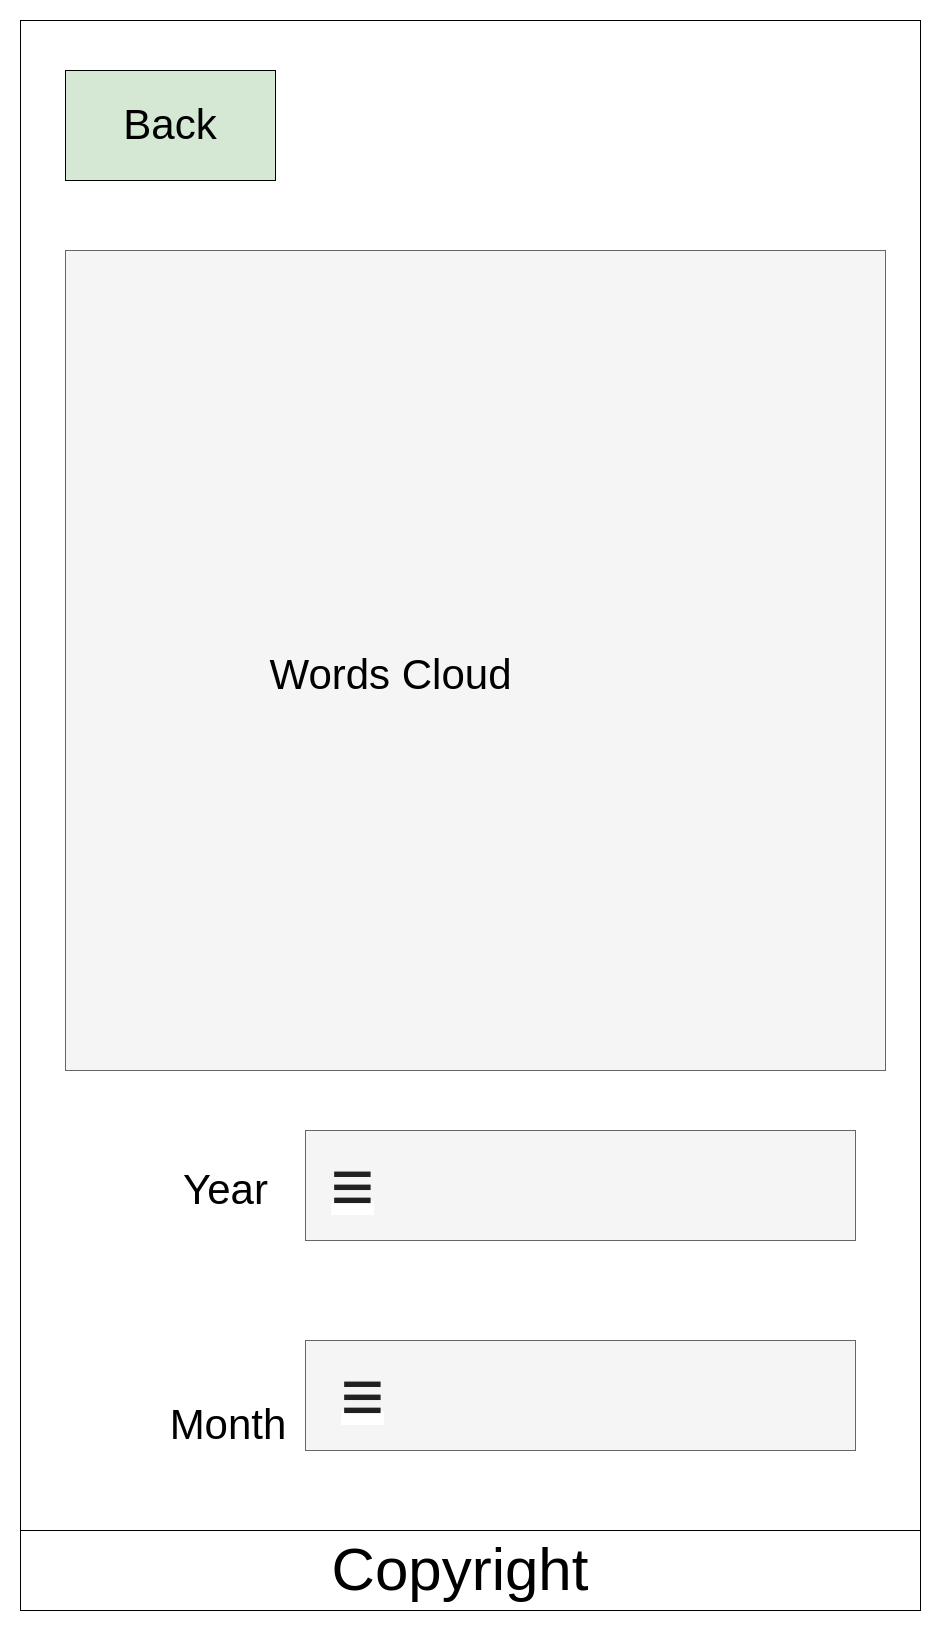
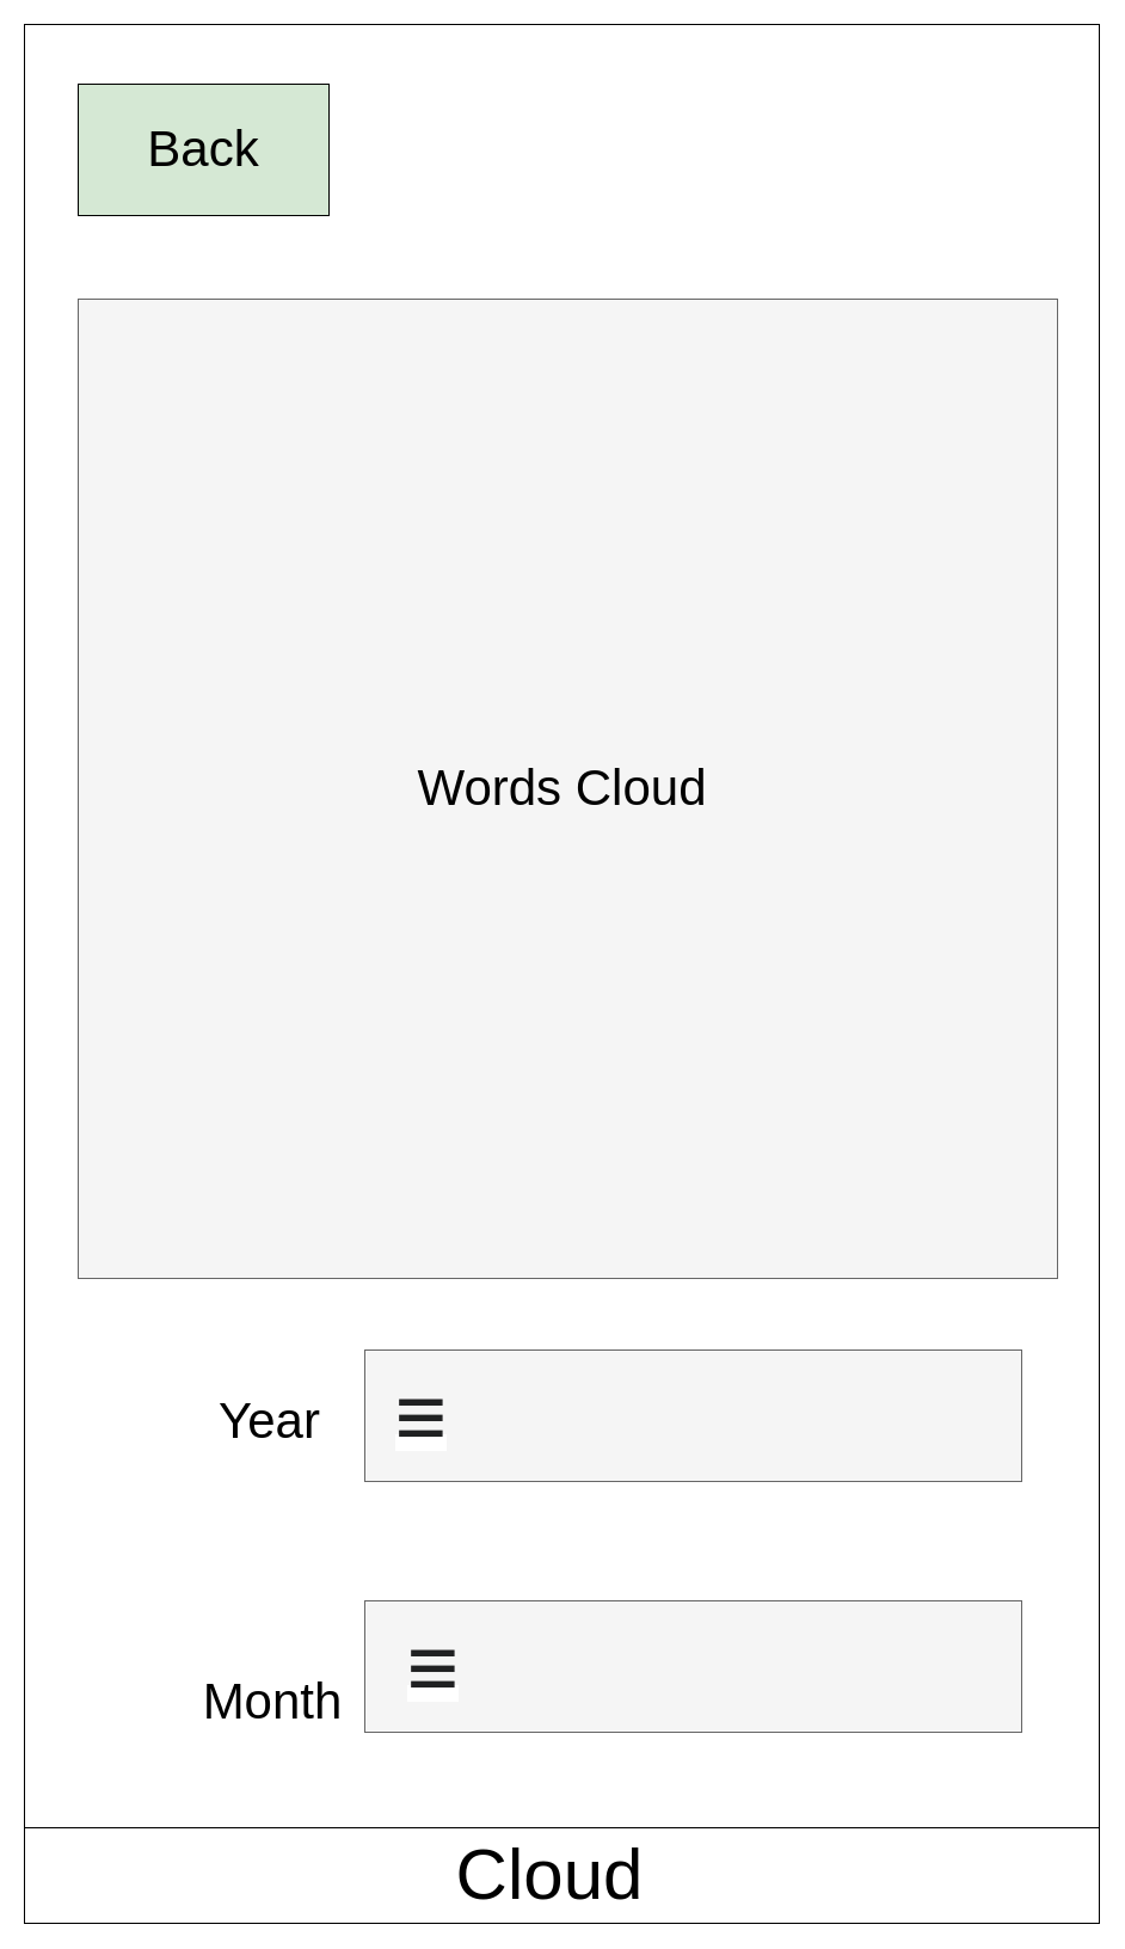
- <mxCell id="5" value="&lt;font style=&quot;font-size: 42px&quot;&gt;Words Cloud&lt;/font&gt;" style="text;html=1;strokeColor=none;fillColor=none;align=center;verticalAlign=middle;whiteSpace=wrap;rounded=0;" vertex="1" parent="1"><mxGeometry x="247.5" y="600" width="285" height="150" as="geometry" /></mxCell>
+ <mxCell id="5" value="&lt;font style=&quot;font-size: 42px&quot;&gt;Words Cloud&lt;/font&gt;" style="text;html=1;strokeColor=none;fillColor=none;align=center;verticalAlign=middle;whiteSpace=wrap;rounded=0;" vertex="1" parent="1"><mxGeometry x="327.5" y="585" width="285" height="150" as="geometry" /></mxCell>
- <mxCell id="13" value="&lt;font style=&quot;font-size: 60px&quot;&gt;Copyright&lt;/font&gt;" style="text;html=1;strokeColor=none;fillColor=none;align=center;verticalAlign=middle;whiteSpace=wrap;rounded=0;fontSize=75;" vertex="1" parent="1"><mxGeometry x="240" y="1530" width="440" height="65" as="geometry" /></mxCell>
+ <mxCell id="13" value="&lt;font style=&quot;font-size: 60px&quot;&gt;Cloud&lt;/font&gt;" style="text;html=1;strokeColor=none;fillColor=none;align=center;verticalAlign=middle;whiteSpace=wrap;rounded=0;fontSize=75;" vertex="1" parent="1"><mxGeometry x="240" y="1530" width="440" height="65" as="geometry" /></mxCell>
